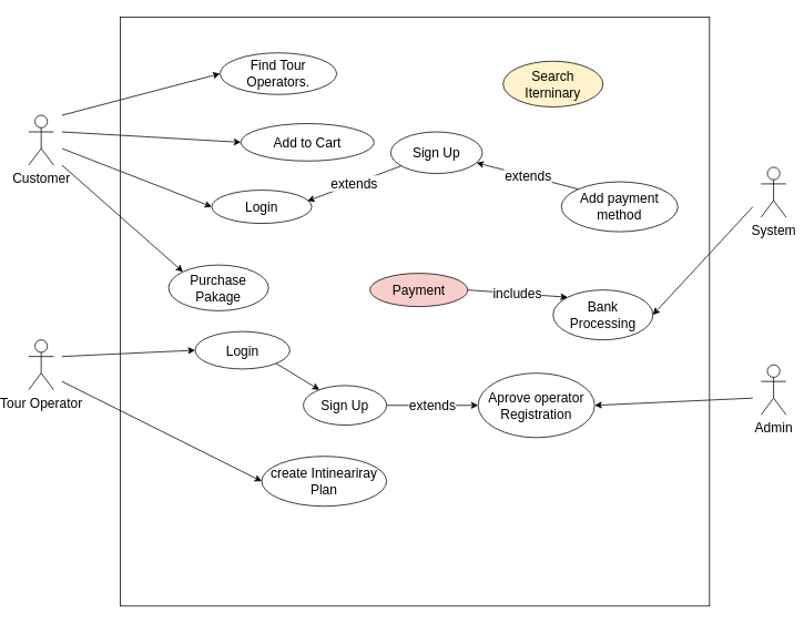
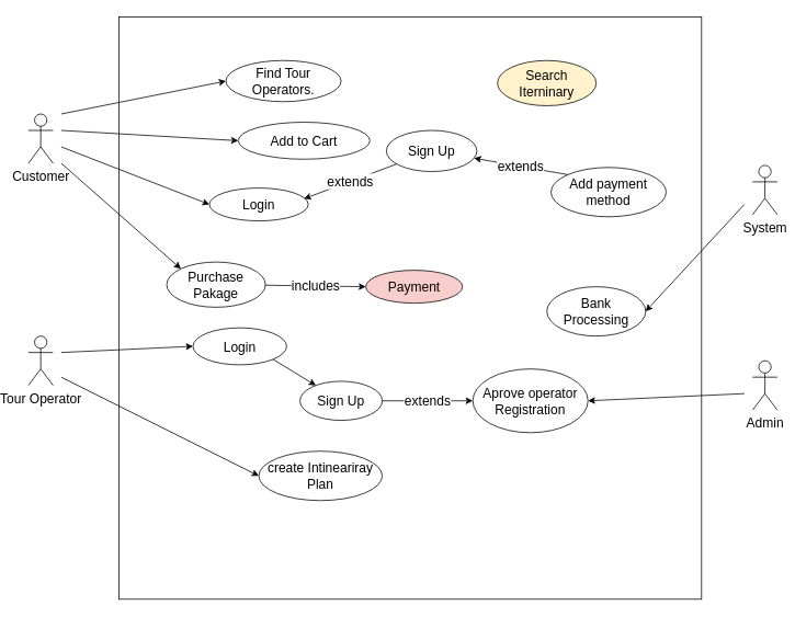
- <mxCell id="9" value="Find Tour Operators." style="ellipse;whiteSpace=wrap;html=1;horizontal=1;verticalAlign=middle;spacing=2;fontSize=16;" parent="1" vertex="1"><mxGeometry x="250" y="63" width="140" height="50" as="geometry" /></mxCell>
+ <mxCell id="9" value="Find Tour Operators." style="ellipse;whiteSpace=wrap;html=1;horizontal=1;verticalAlign=middle;spacing=2;fontSize=16;" parent="1" vertex="1"><mxGeometry x="260" y="73" width="140" height="50" as="geometry" /></mxCell>
- <mxCell id="12" value="Add payment method" style="ellipse;whiteSpace=wrap;html=1;horizontal=1;verticalAlign=middle;spacing=2;fontSize=16;" parent="1" vertex="1"><mxGeometry x="660" y="218" width="140" height="60" as="geometry" /></mxCell>
+ <mxCell id="12" value="Add payment method" style="ellipse;whiteSpace=wrap;html=1;horizontal=1;verticalAlign=middle;spacing=2;fontSize=16;" parent="1" vertex="1"><mxGeometry x="655" y="203" width="140" height="60" as="geometry" /></mxCell>
+ <mxCell id="34" value="includes" style="endArrow=classic;html=1;entryX=0;entryY=0.5;entryDx=0;entryDy=0;fontSize=16;" edge="1" parent="1" source="32" target="18"><mxGeometry width="50" height="50" relative="1" as="geometry"><mxPoint x="380" y="255" as="sourcePoint" /><mxPoint x="540" y="278" as="targetPoint" /><Array as="points" /></mxGeometry></mxCell>
- <mxCell id="24" value="includes" style="endArrow=classic;html=1;exitX=1;exitY=0.5;exitDx=0;exitDy=0;entryX=0;entryY=0;entryDx=0;entryDy=0;fontSize=16;" parent="1" source="18" target="23" edge="1"><mxGeometry width="50" height="50" relative="1" as="geometry"><mxPoint x="470" y="298" as="sourcePoint" /><mxPoint x="555" y="103" as="targetPoint" /></mxGeometry></mxCell>
